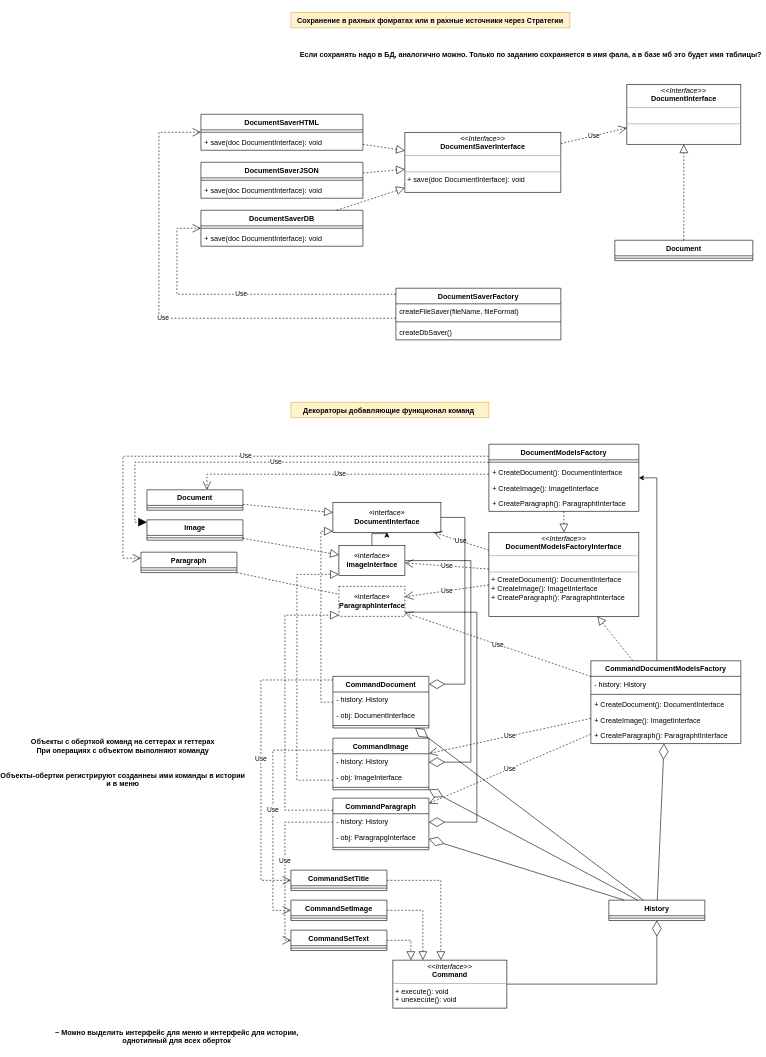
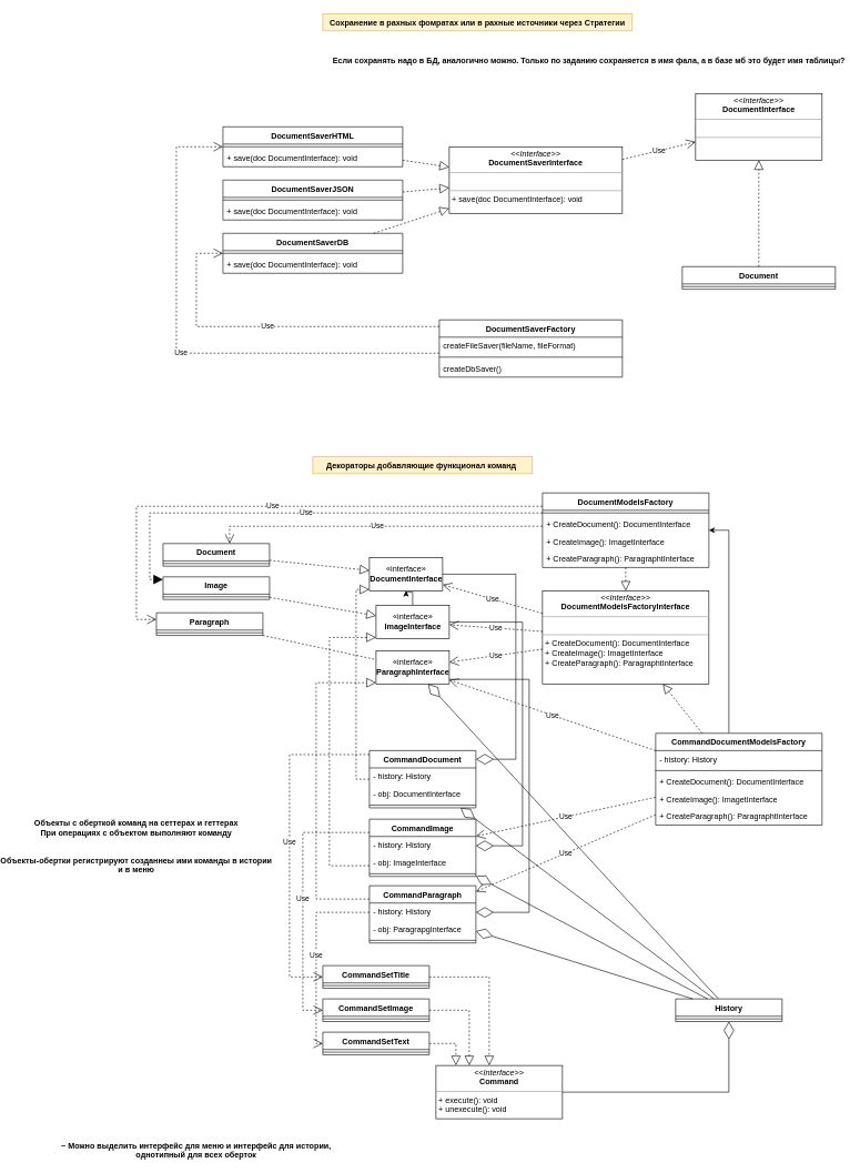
- <mxCell id="16" value="Декораторы добавляющие функционал команд " style="text;align=center;fontStyle=1;verticalAlign=middle;spacingLeft=3;spacingRight=3;strokeColor=#d6b656;rotatable=0;points=[[0,0.5],[1,0.5]];portConstraint=eastwest;fillColor=#fff2cc;" parent="1" vertex="1"><mxGeometry y="670" width="330" height="26" as="geometry" x="340" /></mxCell>
+ <mxCell id="16" value="Декораторы добавляющие функционал команд " style="text;align=center;fontStyle=1;verticalAlign=middle;spacingLeft=3;spacingRight=3;strokeColor=#d6b656;rotatable=0;points=[[0,0.5],[1,0.5]];portConstraint=eastwest;fillColor=#fff2cc;" parent="1" vertex="1"><mxGeometry x="325" y="685" width="330" height="26" as="geometry" /></mxCell>
- <mxCell id="22" value="«interface»&lt;br&gt;&lt;b&gt;DocumentInterface&lt;/b&gt;" style="html=1;" parent="1" vertex="1"><mxGeometry x="410" y="837" width="180" height="50" as="geometry" /></mxCell>
+ <mxCell id="22" value="«interface»&lt;br&gt;&lt;b&gt;DocumentInterface&lt;/b&gt;" style="html=1;" parent="1" vertex="1"><mxGeometry x="410" y="837" width="110" height="50" as="geometry" /></mxCell>
- <mxCell id="25" value="«interface»&lt;br&gt;&lt;b&gt;ParagraphInterface&lt;/b&gt;" style="html=1;dashed=1;" parent="1" vertex="1"><mxGeometry x="420" y="977" width="110" height="50" as="geometry" /></mxCell>
+ <mxCell id="25" value="«interface»&lt;br&gt;&lt;b&gt;ParagraphInterface&lt;/b&gt;" style="html=1;" parent="1" vertex="1"><mxGeometry x="420" y="977" width="110" height="50" as="geometry" /></mxCell>
- <mxCell id="71" value="" style="endArrow=diamondThin;endFill=0;endSize=24;html=1;rounded=0;" edge="1" parent="1" source="59" target="28"><mxGeometry width="160" relative="1" as="geometry"><mxPoint x="877.2" y="1213" as="sourcePoint" /><mxPoint x="969.6" y="1290" as="targetPoint" /></mxGeometry></mxCell>
+ <mxCell id="71" value="" style="endArrow=diamondThin;endFill=0;endSize=24;html=1;rounded=0;" edge="1" parent="1" source="59" target="25"><mxGeometry width="160" relative="1" as="geometry"><mxPoint x="877.2" y="1213" as="sourcePoint" /><mxPoint x="969.6" y="1290" as="targetPoint" /></mxGeometry></mxCell>
